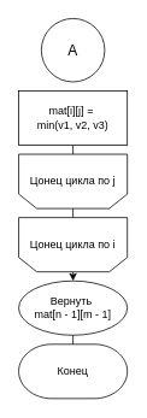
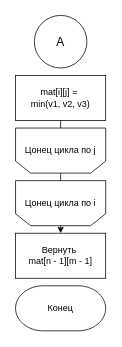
- <mxCell id="4" value="Вернуть&amp;nbsp;&lt;div&gt;mat[n - 1][m - 1]&lt;/div&gt;" style="ellipse;whiteSpace=wrap;html=1;fontFamily=Helvetica;" parent="1" vertex="1"><mxGeometry x="20" y="310" width="120" height="60" as="geometry" /></mxCell>
+ <mxCell id="4" value="Вернуть&amp;nbsp;&lt;div&gt;mat[n - 1][m - 1]&lt;/div&gt;" style="rounded=0;whiteSpace=wrap;html=1;fontFamily=Helvetica;" parent="1" vertex="1"><mxGeometry x="20" y="310" width="120" height="60" as="geometry" /></mxCell>
- <mxCell id="8" value="" style="endArrow=none;html=1;rounded=0;entryX=0.5;entryY=0;entryDx=0;entryDy=0;entryPerimeter=0;exitX=0.5;exitY=1;exitDx=0;exitDy=0;" parent="1" source="4" target="7" edge="1"><mxGeometry width="50" height="50" relative="1" as="geometry"><mxPoint x="60" y="370" as="sourcePoint" /><mxPoint x="110" y="320" as="targetPoint" /></mxGeometry></mxCell>
